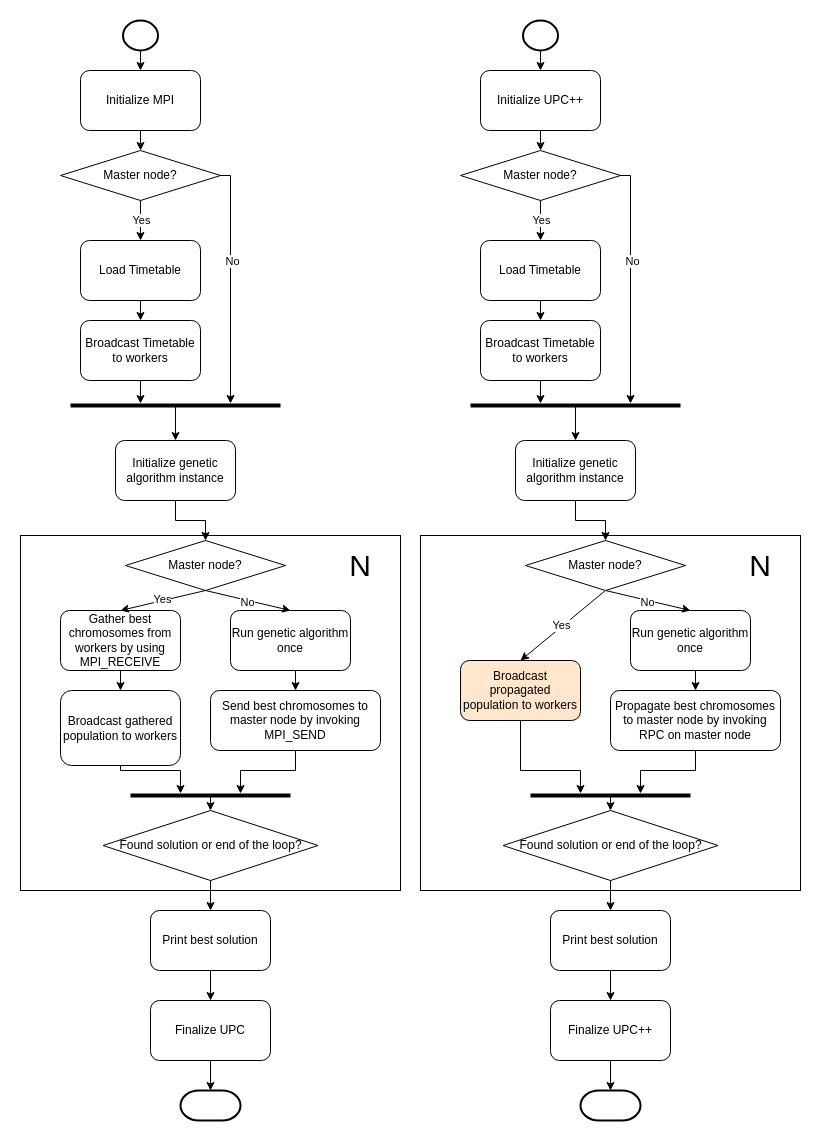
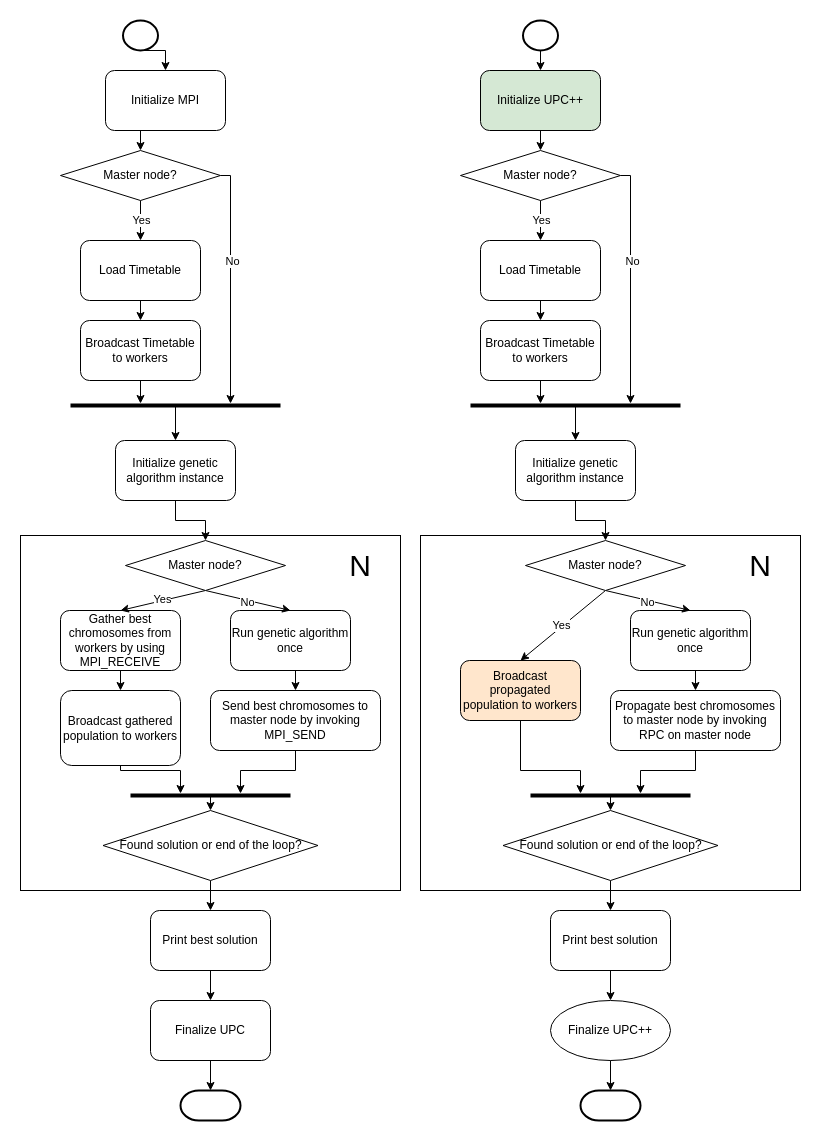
- <mxCell id="5" value="Initialize MPI" style="rounded=1;whiteSpace=wrap;html=1;" parent="2" vertex="1"><mxGeometry x="60" y="50" width="120" height="60" as="geometry" /></mxCell>
+ <mxCell id="5" value="Initialize MPI" style="rounded=1;whiteSpace=wrap;html=1;" parent="2" vertex="1"><mxGeometry x="85" y="50" width="120" height="60" as="geometry" /></mxCell>
- <mxCell id="46" value="Initialize UPC++" style="rounded=1;whiteSpace=wrap;html=1;" parent="1" vertex="1"><mxGeometry x="480" y="70" width="120" height="60" as="geometry" /></mxCell>
+ <mxCell id="46" value="Initialize UPC++" style="rounded=1;whiteSpace=wrap;html=1;fillColor=#d5e8d4;" parent="1" vertex="1"><mxGeometry x="480" y="70" width="120" height="60" as="geometry" /></mxCell>
- <mxCell id="81" value="Finalize UPC++" style="rounded=1;whiteSpace=wrap;html=1;" parent="1" vertex="1"><mxGeometry x="550" y="1000" width="120" height="60" as="geometry" /></mxCell>
+ <mxCell id="81" value="Finalize UPC++" style="ellipse;whiteSpace=wrap;html=1;" parent="1" vertex="1"><mxGeometry x="550" y="1000" width="120" height="60" as="geometry" /></mxCell>
